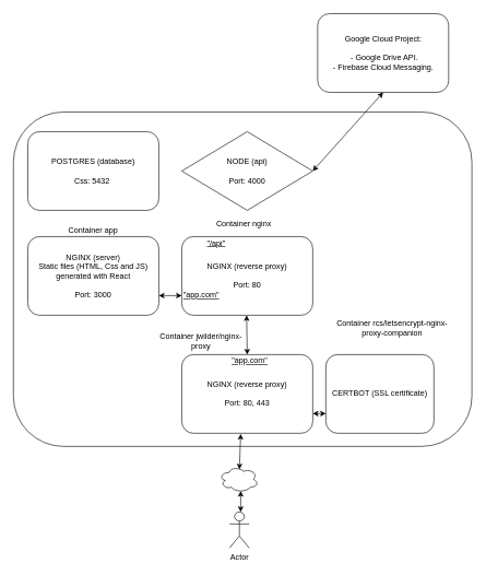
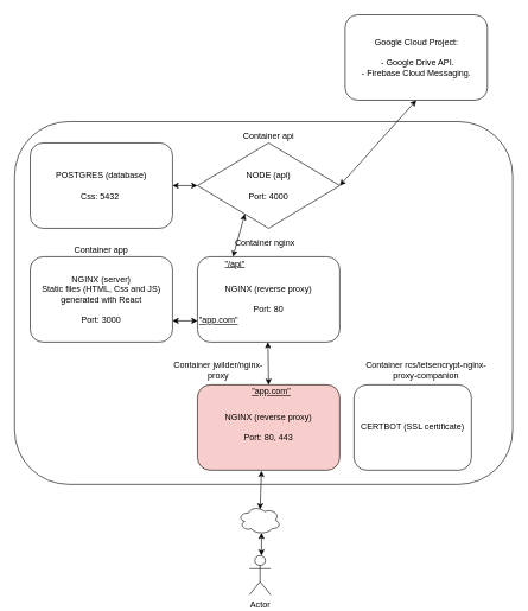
+ <mxCell id="5" value="Container api" style="text;html=1;strokeColor=none;fillColor=none;align=center;verticalAlign=middle;whiteSpace=wrap;rounded=0;" parent="1" vertex="1"><mxGeometry x="312" y="180" width="130" height="20" as="geometry" /></mxCell>
+ <mxCell id="10" value="" style="endArrow=classic;startArrow=classic;html=1;entryX=0;entryY=0.5;entryDx=0;entryDy=0;exitX=1;exitY=0.5;exitDx=0;exitDy=0;" parent="1" source="3" target="4" edge="1"><mxGeometry width="50" height="50" relative="1" as="geometry"><mxPoint x="342" y="380" as="sourcePoint" /><mxPoint x="392" y="330" as="targetPoint" /></mxGeometry></mxCell>
+ <mxCell id="11" value="" style="endArrow=classic;startArrow=classic;html=1;exitX=0.25;exitY=1;exitDx=0;exitDy=0;entryX=0.25;entryY=0;entryDx=0;entryDy=0;" parent="1" source="4" target="8" edge="1"><mxGeometry width="50" height="50" relative="1" as="geometry"><mxPoint x="412" y="310" as="sourcePoint" /><mxPoint x="411.5" y="360" as="targetPoint" /></mxGeometry></mxCell>
- <mxCell id="24" value="Container rcs/letsencrypt-nginx-proxy-companion" style="text;html=1;strokeColor=none;fillColor=none;align=center;verticalAlign=middle;whiteSpace=wrap;rounded=0;" vertex="1" parent="1"><mxGeometry x="512" y="490" width="172.5" height="20" as="geometry" /></mxCell>
+ <mxCell id="24" value="Container rcs/letsencrypt-nginx-proxy-companion" style="text;html=1;strokeColor=none;fillColor=none;align=center;verticalAlign=middle;whiteSpace=wrap;rounded=0;" vertex="1" parent="1"><mxGeometry x="512" y="510" width="172.5" height="20" as="geometry" /></mxCell>
- <mxCell id="19" value="NGINX (reverse proxy)&lt;br&gt;&lt;br&gt;Port: 80, 443" style="rounded=1;whiteSpace=wrap;html=1;" vertex="1" parent="1"><mxGeometry x="277" y="540" width="200" height="120" as="geometry" /></mxCell>
+ <mxCell id="19" value="NGINX (reverse proxy)&lt;br&gt;&lt;br&gt;Port: 80, 443" style="rounded=1;whiteSpace=wrap;html=1;fillColor=#f8cecc;" vertex="1" parent="1"><mxGeometry x="277" y="540" width="200" height="120" as="geometry" /></mxCell>
- <mxCell id="25" value="" style="endArrow=classic;startArrow=classic;html=1;entryX=0;entryY=0.75;entryDx=0;entryDy=0;exitX=1;exitY=0.75;exitDx=0;exitDy=0;" edge="1" parent="1" source="19" target="23"><mxGeometry width="50" height="50" relative="1" as="geometry"><mxPoint x="391" y="570" as="sourcePoint" /><mxPoint x="441" y="520" as="targetPoint" /></mxGeometry></mxCell>
